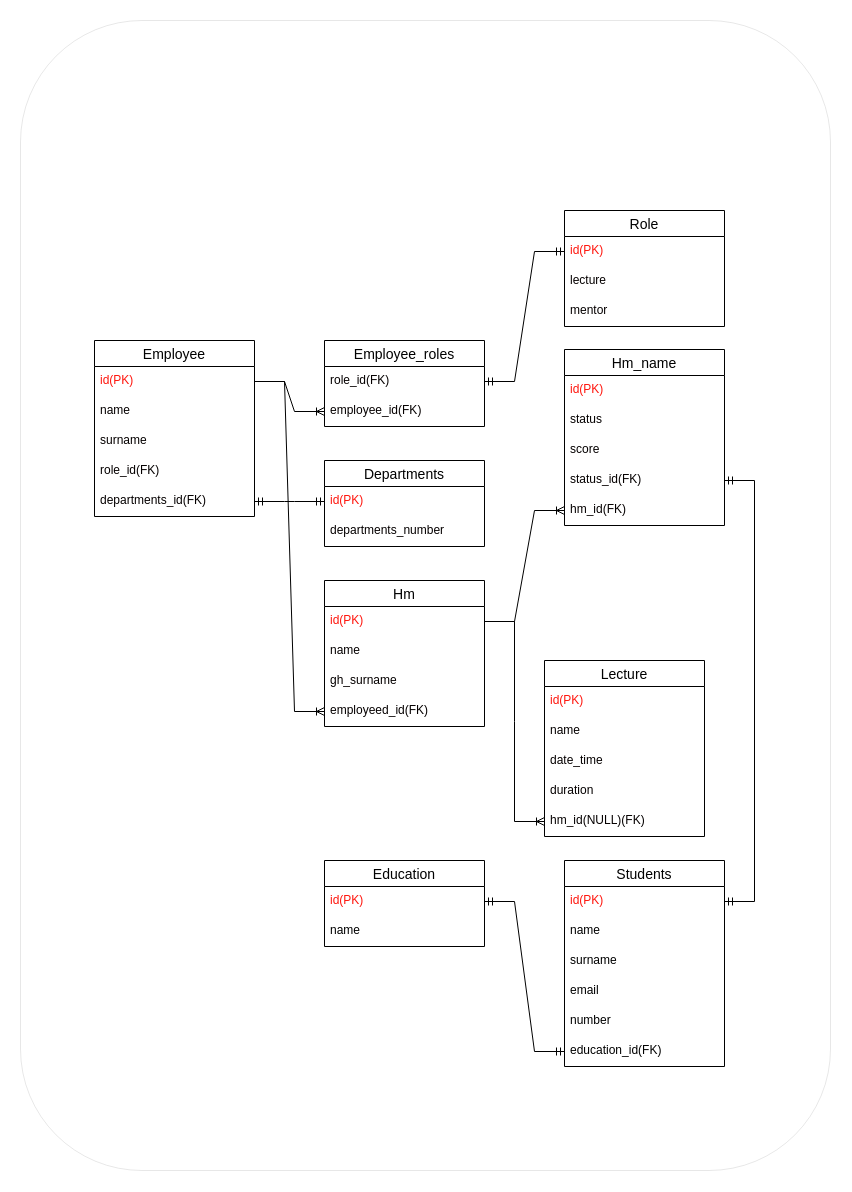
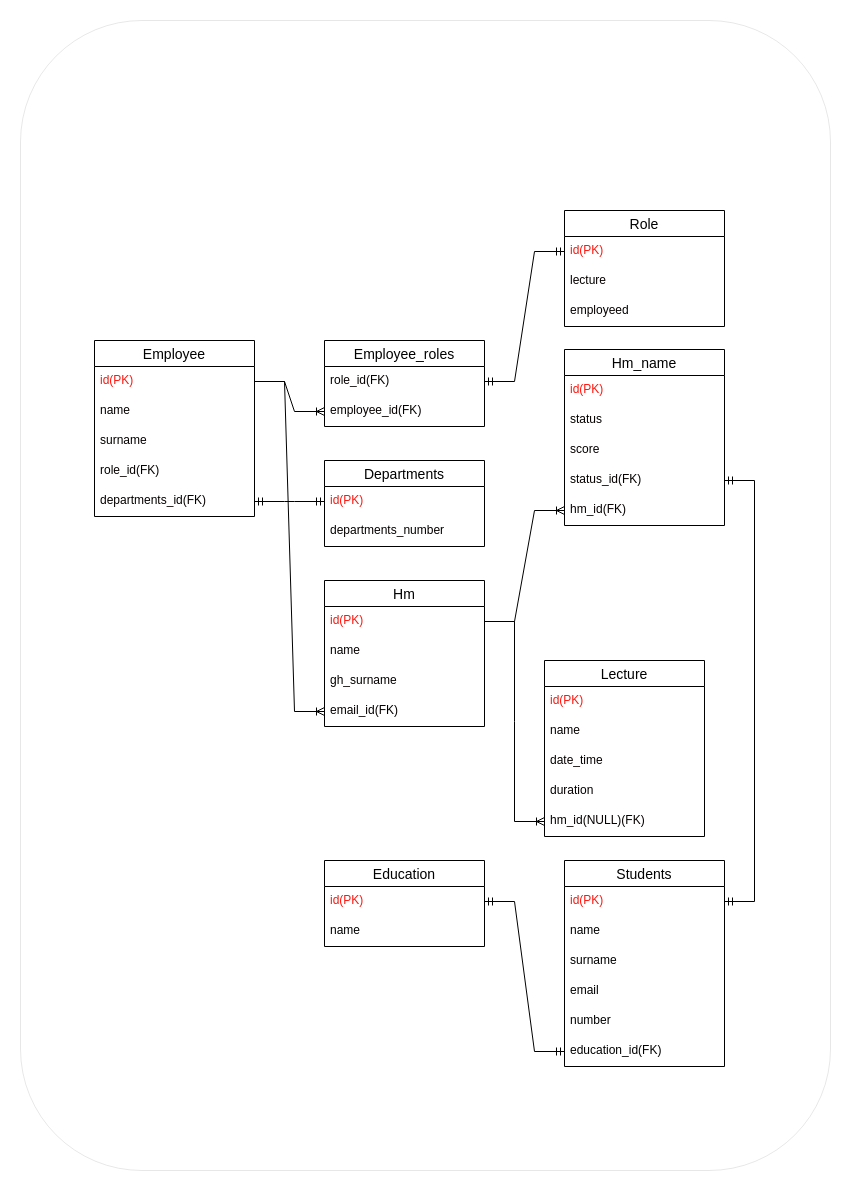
- <mxCell id="30" value="mentor" style="text;strokeColor=none;fillColor=none;spacingLeft=4;spacingRight=4;overflow=hidden;rotatable=0;points=[[0,0.5],[1,0.5]];portConstraint=eastwest;fontSize=12;fontColor=#050000;" vertex="1" parent="27"><mxGeometry y="86" width="160" height="30" as="geometry" /></mxCell>
+ <mxCell id="30" value="employeed" style="text;strokeColor=none;fillColor=none;spacingLeft=4;spacingRight=4;overflow=hidden;rotatable=0;points=[[0,0.5],[1,0.5]];portConstraint=eastwest;fontSize=12;fontColor=#050000;" vertex="1" parent="27"><mxGeometry y="86" width="160" height="30" as="geometry" /></mxCell>
- <mxCell id="42" value="employeed_id(FK)" style="text;strokeColor=none;fillColor=none;spacingLeft=4;spacingRight=4;overflow=hidden;rotatable=0;points=[[0,0.5],[1,0.5]];portConstraint=eastwest;fontSize=12;fontColor=#050000;" parent="38" vertex="1"><mxGeometry y="116" width="160" height="30" as="geometry" /></mxCell>
+ <mxCell id="42" value="email_id(FK)" style="text;strokeColor=none;fillColor=none;spacingLeft=4;spacingRight=4;overflow=hidden;rotatable=0;points=[[0,0.5],[1,0.5]];portConstraint=eastwest;fontSize=12;fontColor=#050000;" parent="38" vertex="1"><mxGeometry y="116" width="160" height="30" as="geometry" /></mxCell>
